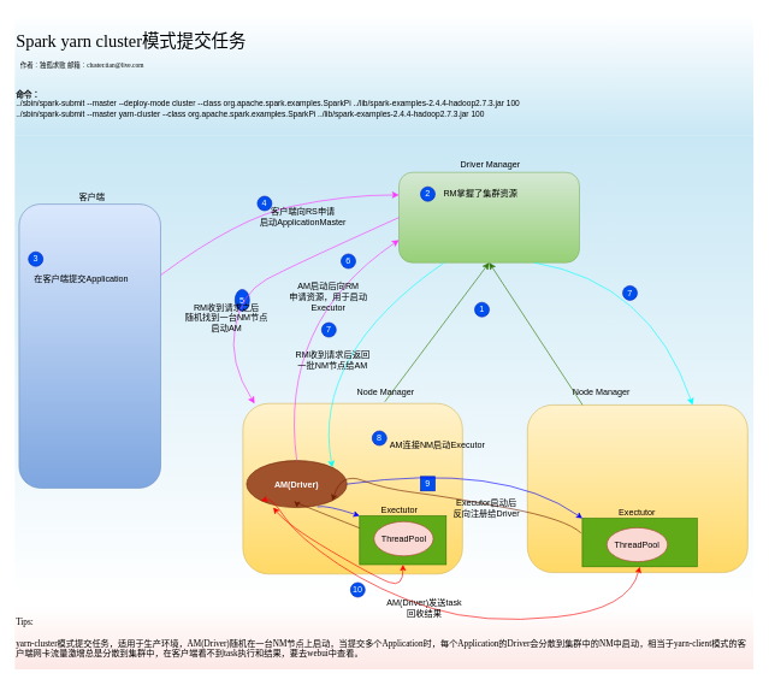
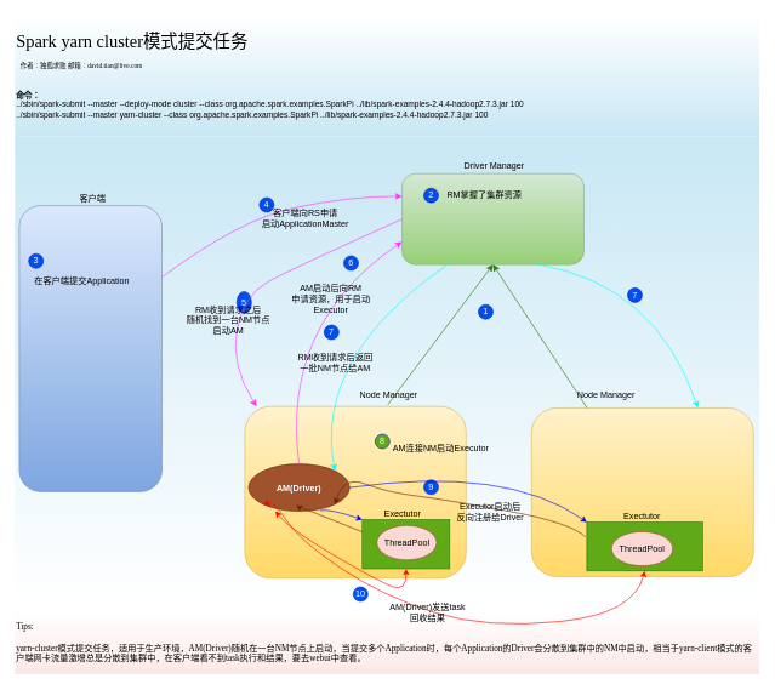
- <mxCell id="10" value="作者：独孤求败 邮箱：cluster.tian@live.com" style="text;html=1;strokeColor=none;fillColor=none;align=left;verticalAlign=middle;whiteSpace=wrap;rounded=0;fontSize=9;fontFamily=Comic Sans MS;" vertex="1" parent="1"><mxGeometry x="26" y="80" width="360" height="20" as="geometry" /></mxCell>
+ <mxCell id="10" value="作者：独孤求败 邮箱：david.tian@live.com" style="text;html=1;strokeColor=none;fillColor=none;align=left;verticalAlign=middle;whiteSpace=wrap;rounded=0;fontSize=9;fontFamily=Comic Sans MS;" vertex="1" parent="1"><mxGeometry x="26" y="80" width="360" height="20" as="geometry" /></mxCell>
- <mxCell id="30" value="8" style="ellipse;whiteSpace=wrap;html=1;aspect=fixed;fontFamily=Helvetica;fontSize=12;align=center;fillColor=#0050ef;strokeColor=#001DBC;fontColor=#ffffff;" vertex="1" parent="1"><mxGeometry x="515" y="596" width="20" height="20" as="geometry" /></mxCell>
+ <mxCell id="30" value="8" style="ellipse;whiteSpace=wrap;html=1;aspect=fixed;fontFamily=Helvetica;fontSize=12;align=center;fillColor=#60a917;strokeColor=#001DBC;fontColor=#ffffff;" vertex="1" parent="1"><mxGeometry x="515" y="596" width="20" height="20" as="geometry" /></mxCell>
- <mxCell id="16" value="9" style="whiteSpace=wrap;html=1;aspect=fixed;fontFamily=Helvetica;fontSize=12;align=center;fillColor=#0050ef;strokeColor=#001DBC;fontColor=#ffffff;rounded=0;" vertex="1" parent="1"><mxGeometry x="582" y="659" width="20" height="20" as="geometry" /></mxCell>
+ <mxCell id="16" value="9" style="ellipse;whiteSpace=wrap;html=1;aspect=fixed;fontFamily=Helvetica;fontSize=12;align=center;fillColor=#0050ef;strokeColor=#001DBC;fontColor=#ffffff;" vertex="1" parent="1"><mxGeometry x="582" y="659" width="20" height="20" as="geometry" /></mxCell>
